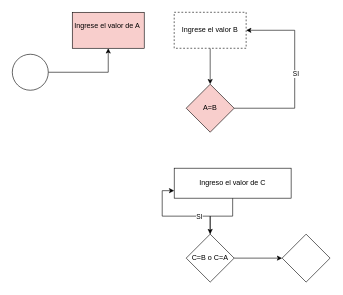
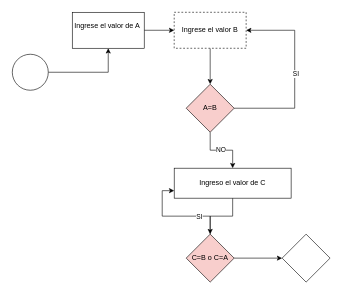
- <mxCell id="5" value="Ingrese el valor de A&amp;nbsp;&lt;div&gt;&lt;span style=&quot;white-space: pre;&quot;&gt;&#09;&lt;/span&gt;&lt;span style=&quot;white-space: pre;&quot;&gt;&#09;&lt;/span&gt;&lt;span style=&quot;white-space: pre;&quot;&gt;&#09;&lt;/span&gt;&lt;span style=&quot;white-space: pre;&quot;&gt;&#09;&lt;/span&gt;&lt;span style=&quot;white-space: pre;&quot;&gt;&#09;&lt;/span&gt;&lt;span style=&quot;white-space: pre;&quot;&gt;&#09;&lt;/span&gt;&lt;span style=&quot;white-space: pre;&quot;&gt;&#09;&lt;/span&gt;&lt;span style=&quot;white-space: pre;&quot;&gt;&#09;&lt;/span&gt;&amp;nbsp;&lt;/div&gt;" style="whiteSpace=wrap;html=1;fillColor=#f8cecc;" vertex="1" parent="1"><mxGeometry x="120" y="20" width="120" height="60" as="geometry" /></mxCell>
+ <mxCell id="5" value="Ingrese el valor de A&amp;nbsp;&lt;div&gt;&lt;span style=&quot;white-space: pre;&quot;&gt;&#09;&lt;/span&gt;&lt;span style=&quot;white-space: pre;&quot;&gt;&#09;&lt;/span&gt;&lt;span style=&quot;white-space: pre;&quot;&gt;&#09;&lt;/span&gt;&lt;span style=&quot;white-space: pre;&quot;&gt;&#09;&lt;/span&gt;&lt;span style=&quot;white-space: pre;&quot;&gt;&#09;&lt;/span&gt;&lt;span style=&quot;white-space: pre;&quot;&gt;&#09;&lt;/span&gt;&lt;span style=&quot;white-space: pre;&quot;&gt;&#09;&lt;/span&gt;&lt;span style=&quot;white-space: pre;&quot;&gt;&#09;&lt;/span&gt;&amp;nbsp;&lt;/div&gt;" style="whiteSpace=wrap;html=1;" vertex="1" parent="1"><mxGeometry x="120" y="20" width="120" height="60" as="geometry" /></mxCell>
+ <mxCell id="4" value="" style="edgeStyle=orthogonalEdgeStyle;rounded=0;orthogonalLoop=1;jettySize=auto;html=1;" edge="1" parent="1" source="5" target="7"><mxGeometry relative="1" as="geometry" /></mxCell>
+ <mxCell id="10" value="" style="edgeStyle=orthogonalEdgeStyle;rounded=0;orthogonalLoop=1;jettySize=auto;html=1;" edge="1" parent="1" source="12" target="14"><mxGeometry relative="1" as="geometry" /></mxCell>
+ <mxCell id="11" value="NO" style="edgeLabel;html=1;align=center;verticalAlign=middle;resizable=0;points=[];" vertex="1" connectable="0" parent="10"><mxGeometry x="-0.033" y="1" relative="1" as="geometry"><mxPoint as="offset" /></mxGeometry></mxCell>
- <mxCell id="18" value="C=B o C=A" style="rhombus;whiteSpace=wrap;html=1;" vertex="1" parent="1"><mxGeometry x="310" y="390" width="80" height="80" as="geometry" /></mxCell>
+ <mxCell id="18" value="C=B o C=A" style="rhombus;whiteSpace=wrap;html=1;fillColor=#f8cecc;" vertex="1" parent="1"><mxGeometry x="310" y="390" width="80" height="80" as="geometry" /></mxCell>
